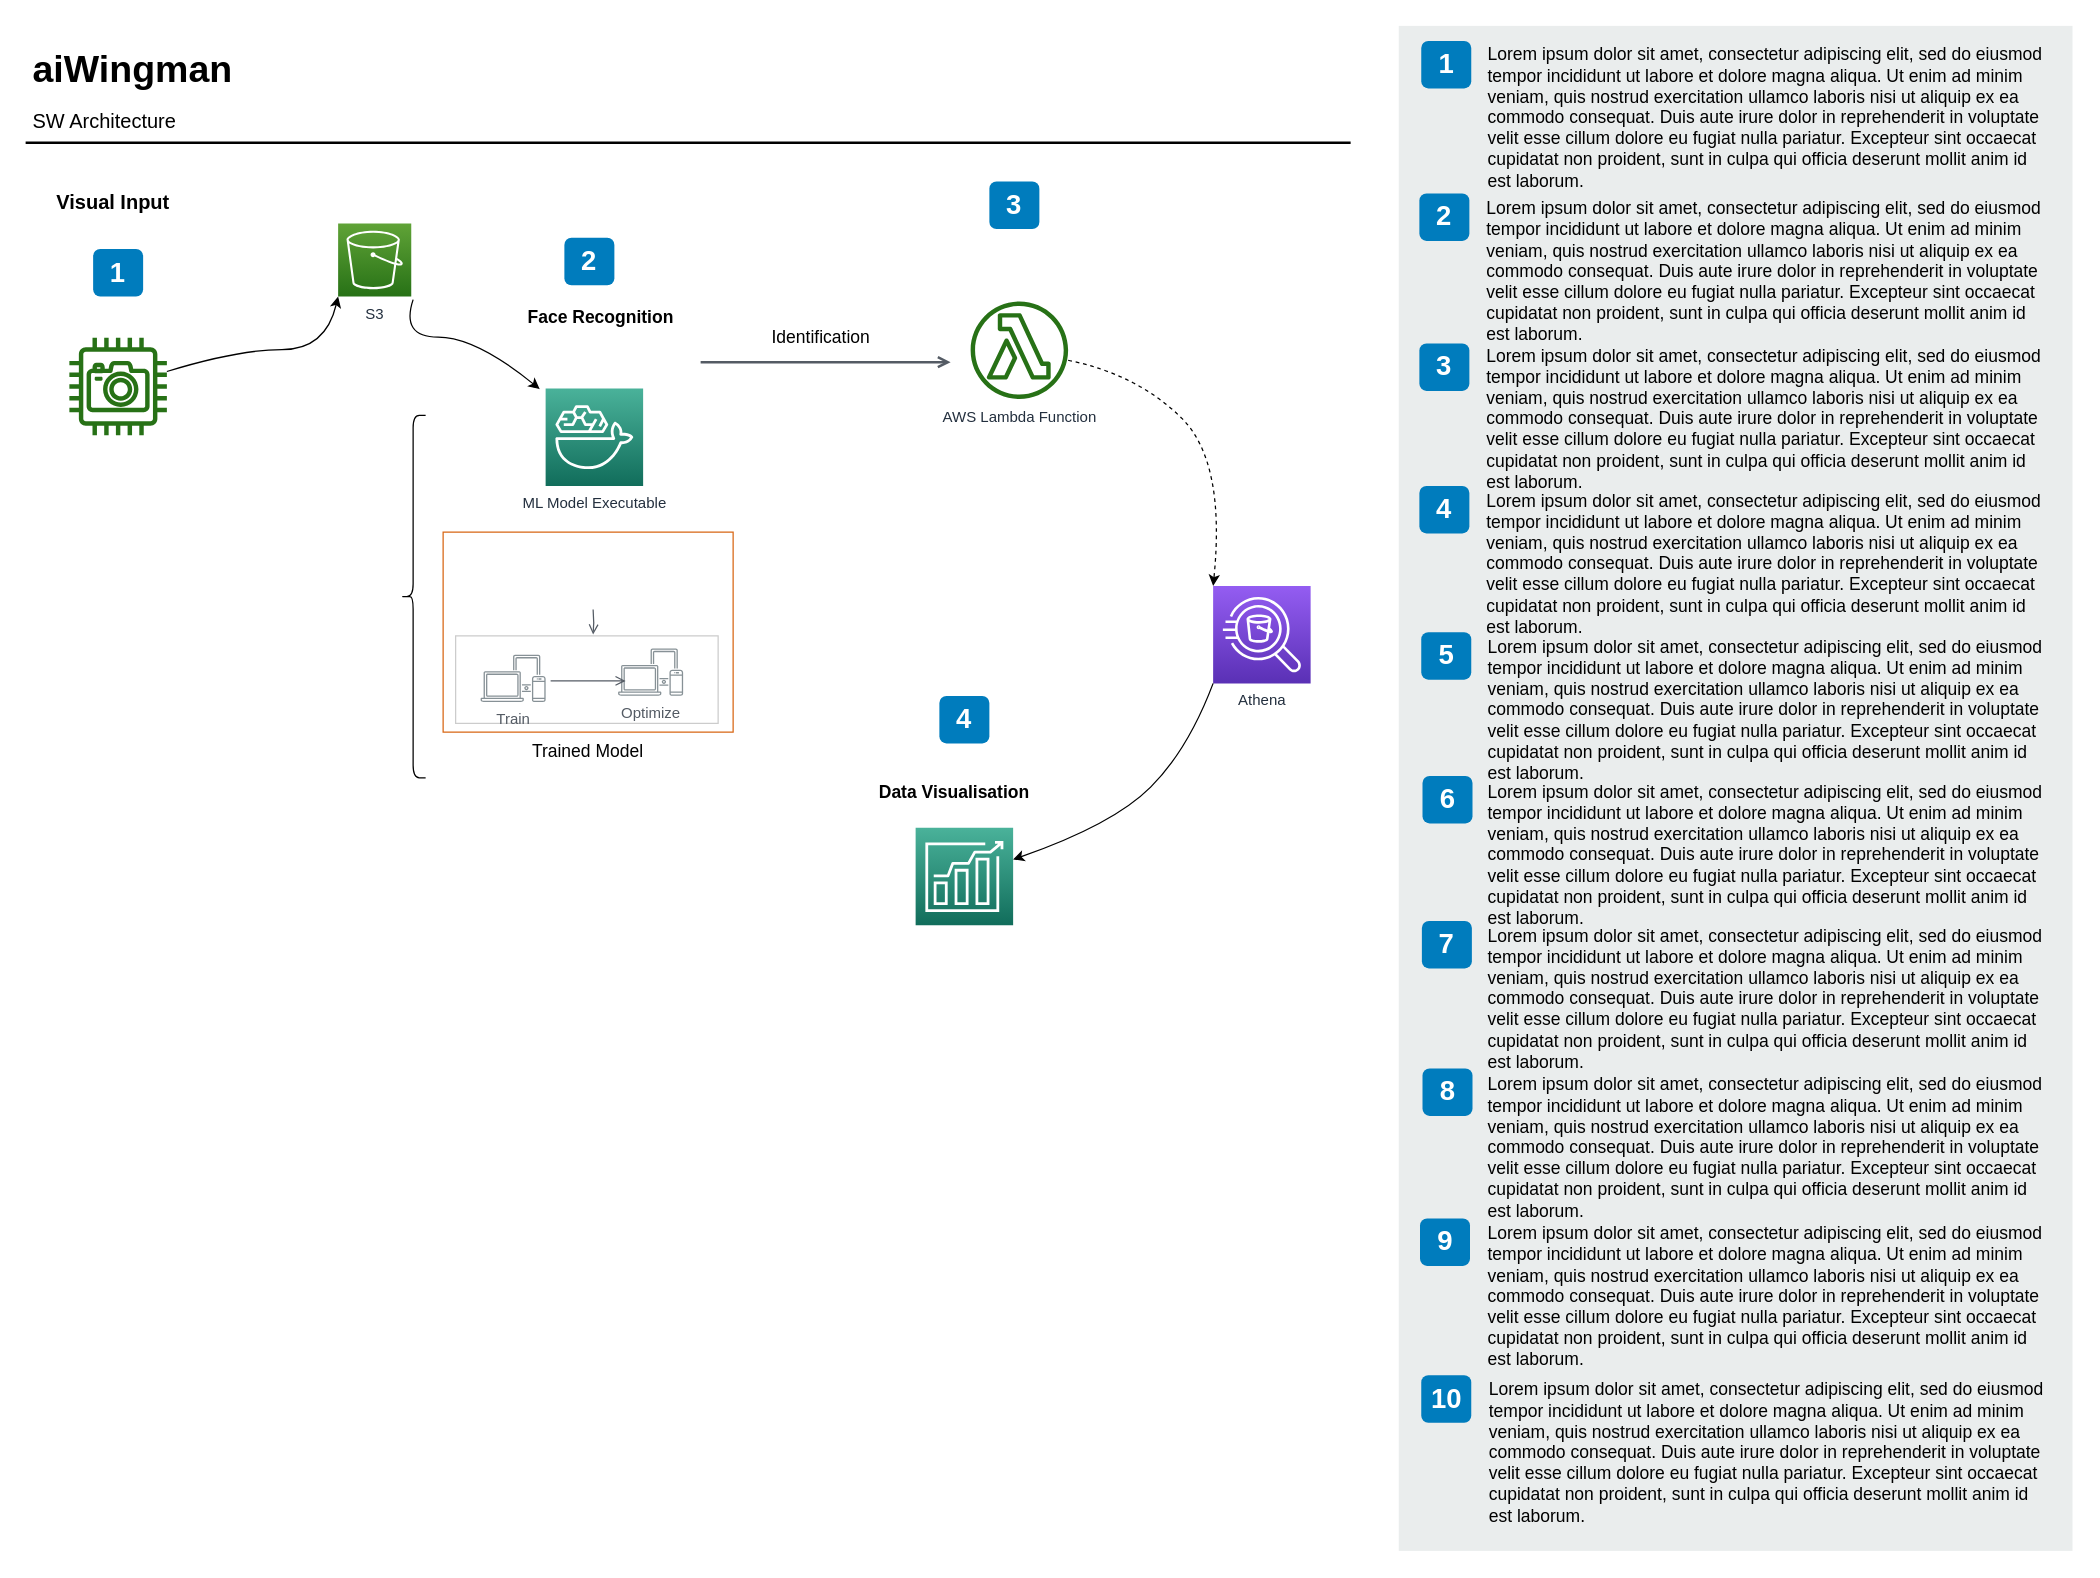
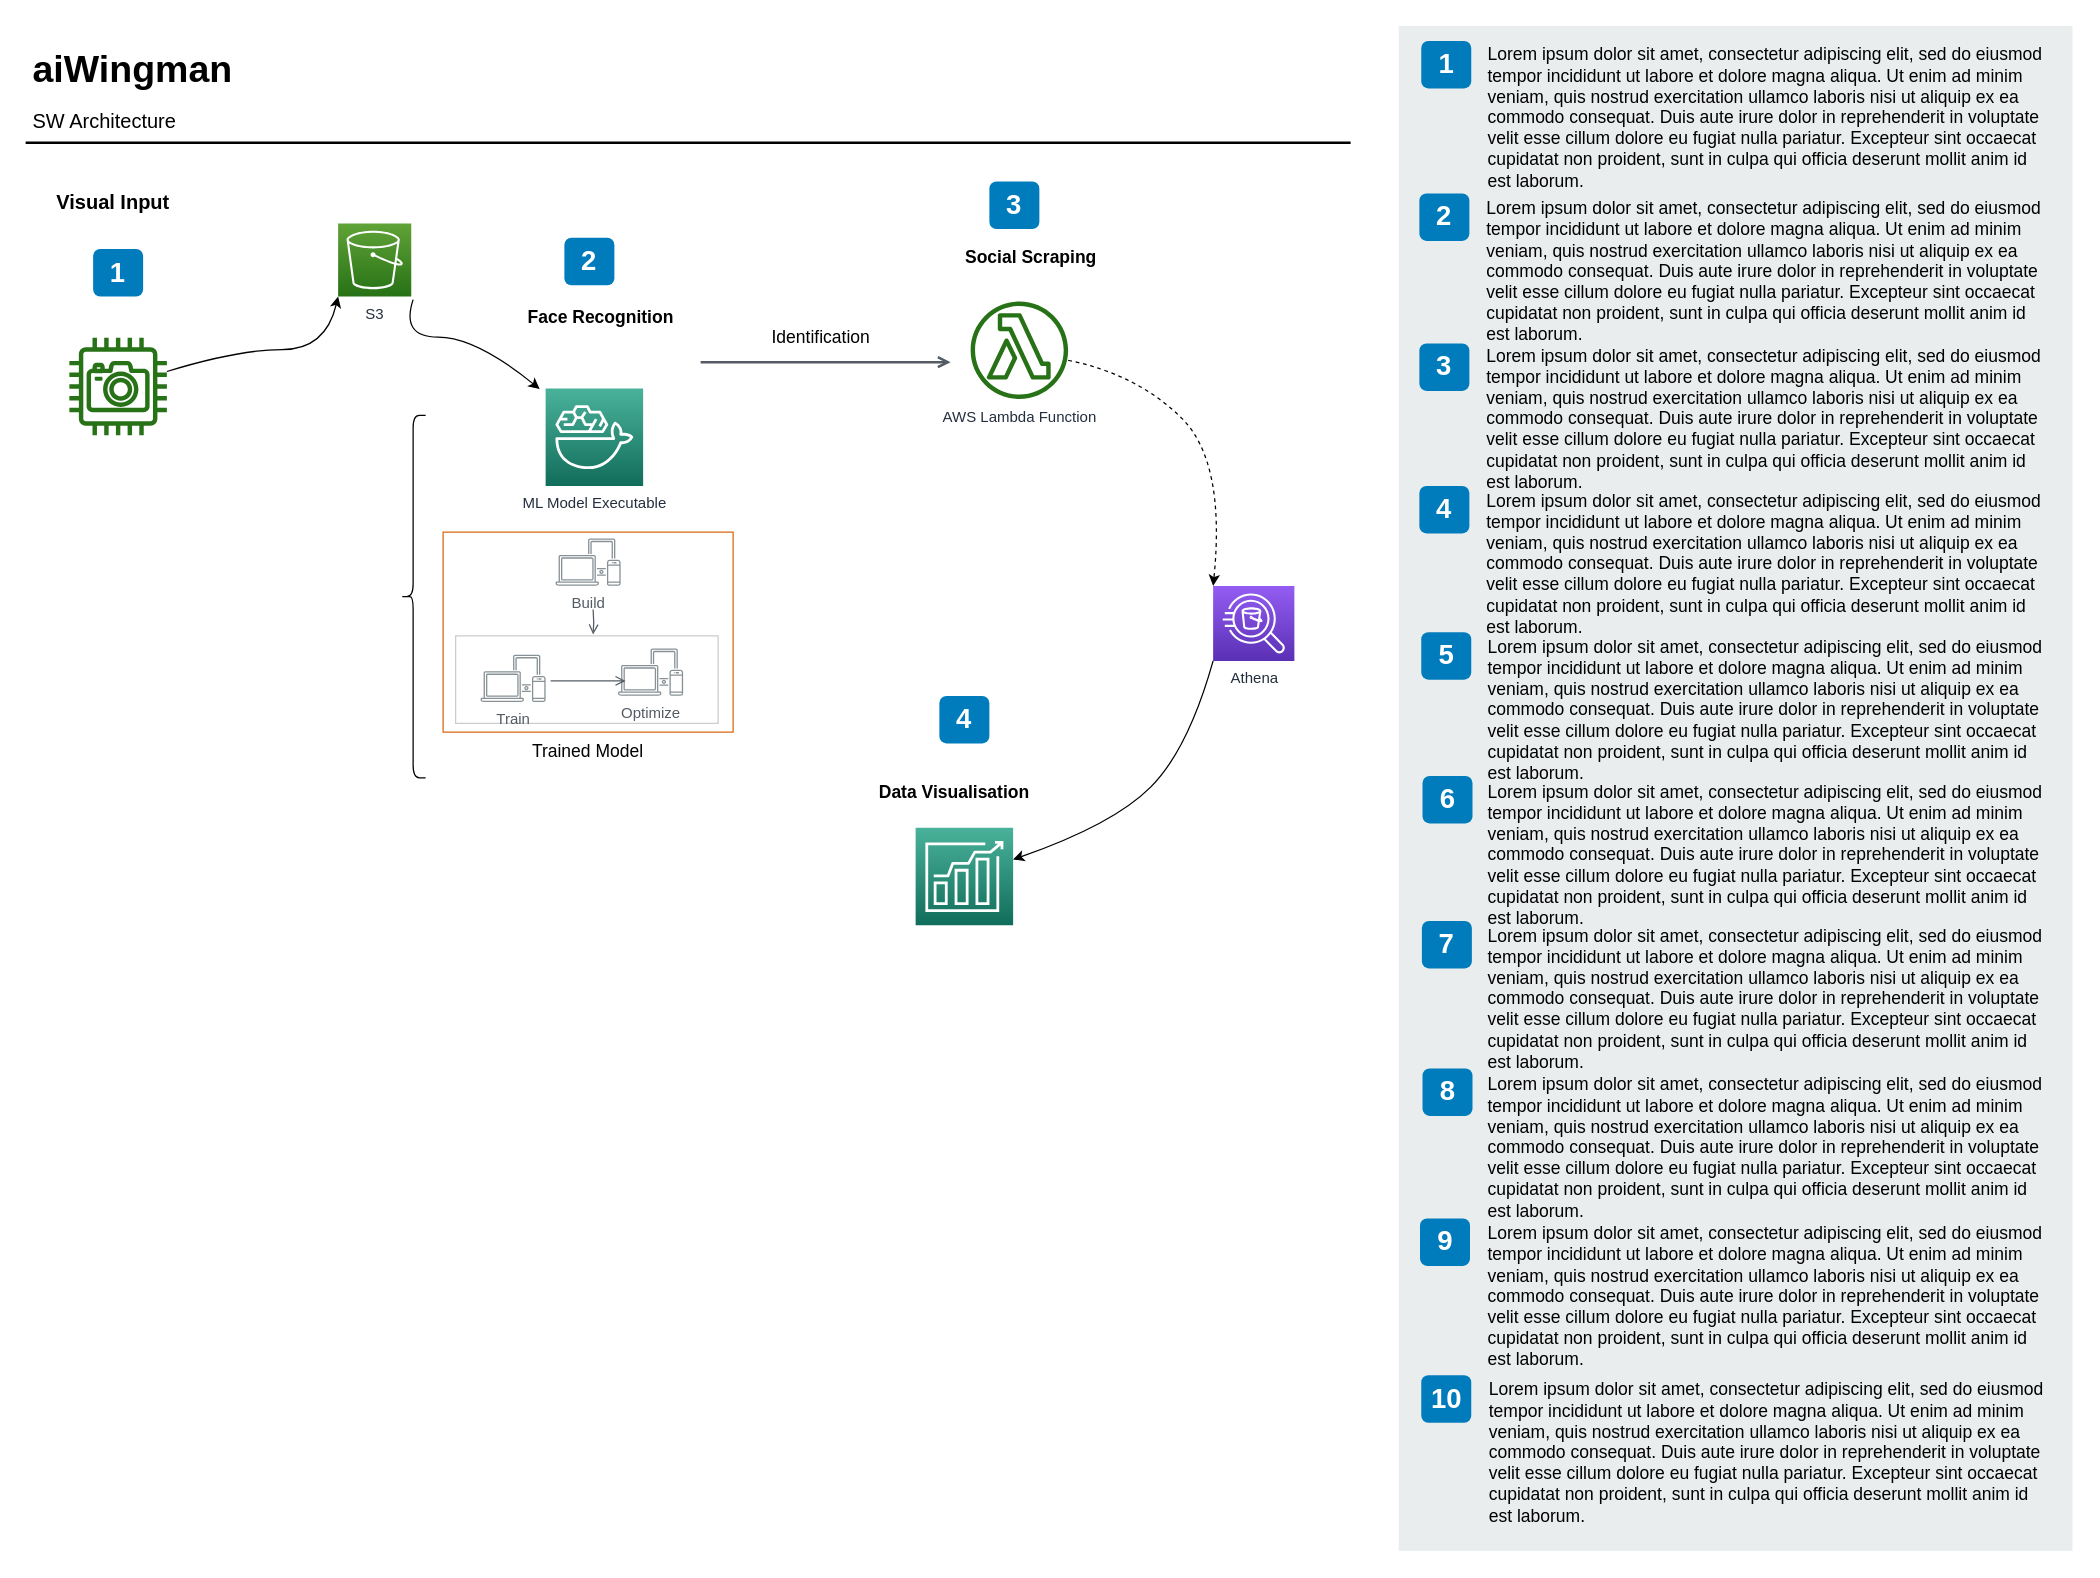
+ <mxCell id="35" value="Social Scraping" style="text;html=1;resizable=0;points=[];autosize=1;align=left;verticalAlign=top;spacingTop=-4;fontSize=14;fontStyle=1" vertex="1" parent="1"><mxGeometry x="770" y="193.5" width="130" height="20" as="geometry" /></mxCell>
+ <mxCell id="38" value="Build" style="outlineConnect=0;gradientColor=none;fontColor=#545B64;strokeColor=none;fillColor=#879196;dashed=0;verticalLabelPosition=bottom;verticalAlign=top;align=center;html=1;fontSize=12;fontStyle=0;aspect=fixed;shape=mxgraph.aws4.illustration_devices;pointerEvents=1" vertex="1" parent="1"><mxGeometry x="444" y="430" width="52" height="38" as="geometry" /></mxCell>
- <mxCell id="50" value="Athena" style="sketch=0;points=[[0,0,0],[0.25,0,0],[0.5,0,0],[0.75,0,0],[1,0,0],[0,1,0],[0.25,1,0],[0.5,1,0],[0.75,1,0],[1,1,0],[0,0.25,0],[0,0.5,0],[0,0.75,0],[1,0.25,0],[1,0.5,0],[1,0.75,0]];outlineConnect=0;fontColor=#232F3E;gradientColor=#945DF2;gradientDirection=north;fillColor=#5A30B5;strokeColor=#ffffff;dashed=0;verticalLabelPosition=bottom;verticalAlign=top;align=center;html=1;fontSize=12;fontStyle=0;aspect=fixed;shape=mxgraph.aws4.resourceIcon;resIcon=mxgraph.aws4.athena;" vertex="1" parent="1"><mxGeometry x="970" y="468" width="78" height="78" as="geometry" /></mxCell>
+ <mxCell id="50" value="Athena" style="sketch=0;points=[[0,0,0],[0.25,0,0],[0.5,0,0],[0.75,0,0],[1,0,0],[0,1,0],[0.25,1,0],[0.5,1,0],[0.75,1,0],[1,1,0],[0,0.25,0],[0,0.5,0],[0,0.75,0],[1,0.25,0],[1,0.5,0],[1,0.75,0]];outlineConnect=0;fontColor=#232F3E;gradientColor=#945DF2;gradientDirection=north;fillColor=#5A30B5;strokeColor=#ffffff;dashed=0;verticalLabelPosition=bottom;verticalAlign=top;align=center;html=1;fontSize=12;fontStyle=0;aspect=fixed;shape=mxgraph.aws4.resourceIcon;resIcon=mxgraph.aws4.athena;" vertex="1" parent="1"><mxGeometry x="970" y="468" width="65" height="60" as="geometry" /></mxCell>
